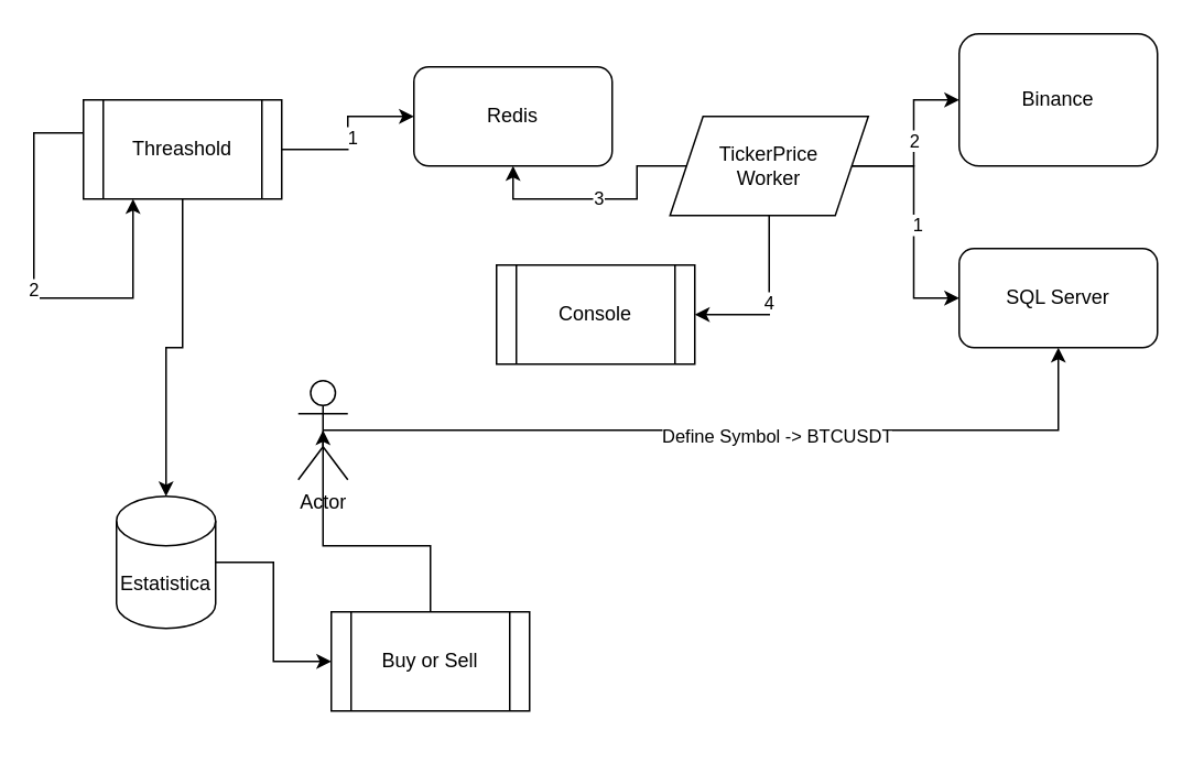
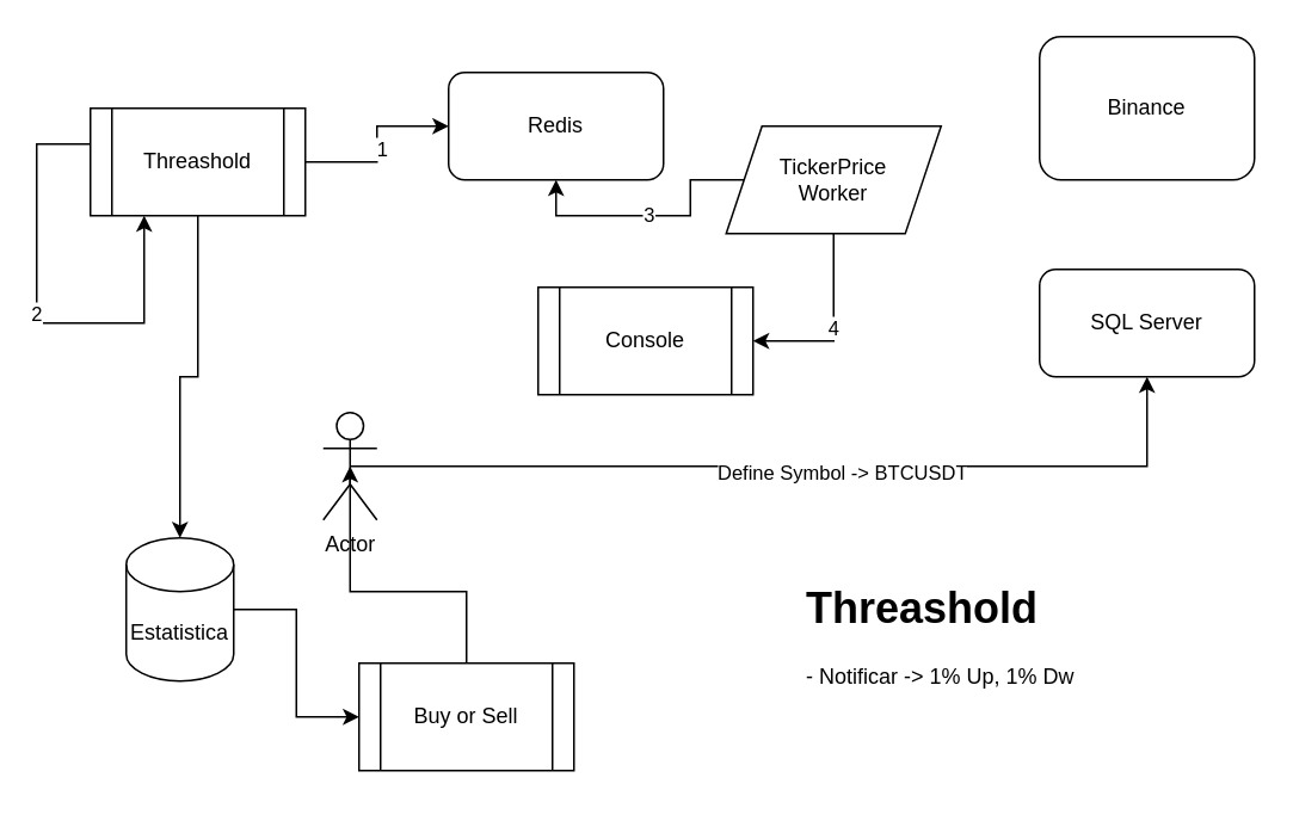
- <mxCell id="11" value="2" style="edgeStyle=orthogonalEdgeStyle;rounded=0;orthogonalLoop=1;jettySize=auto;html=1;entryX=0;entryY=0.5;entryDx=0;entryDy=0;" parent="1" source="14" target="6" edge="1"><mxGeometry relative="1" as="geometry" /></mxCell>
- <mxCell id="9" style="edgeStyle=orthogonalEdgeStyle;rounded=0;orthogonalLoop=1;jettySize=auto;html=1;entryX=0;entryY=0.5;entryDx=0;entryDy=0;" parent="1" source="14" target="5" edge="1"><mxGeometry relative="1" as="geometry" /></mxCell>
- <mxCell id="10" value="1" style="edgeLabel;html=1;align=center;verticalAlign=middle;resizable=0;points=[];" parent="9" vertex="1" connectable="0"><mxGeometry x="0.008" y="2" relative="1" as="geometry"><mxPoint as="offset" /></mxGeometry></mxCell>
+ <mxCell id="19" value="&lt;h1&gt;Threashold&lt;br&gt;&lt;/h1&gt;&lt;p&gt;- Notificar -&amp;gt; 1% Up, 1% Dw&lt;br&gt;&lt;/p&gt;" style="text;html=1;strokeColor=none;fillColor=none;spacing=5;spacingTop=-20;whiteSpace=wrap;overflow=hidden;rounded=0;" parent="1" vertex="1"><mxGeometry x="445" y="320" width="255" height="120" as="geometry" /></mxCell>
